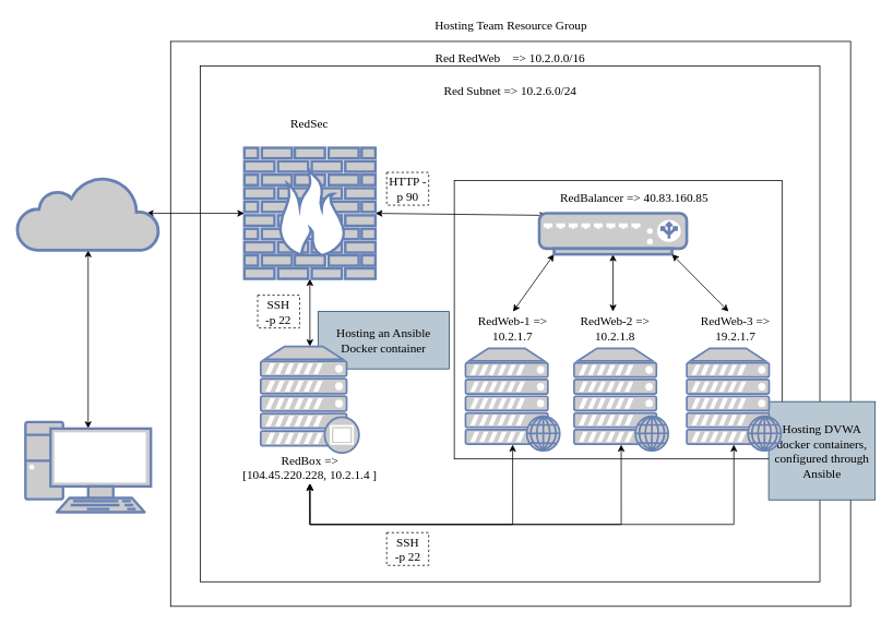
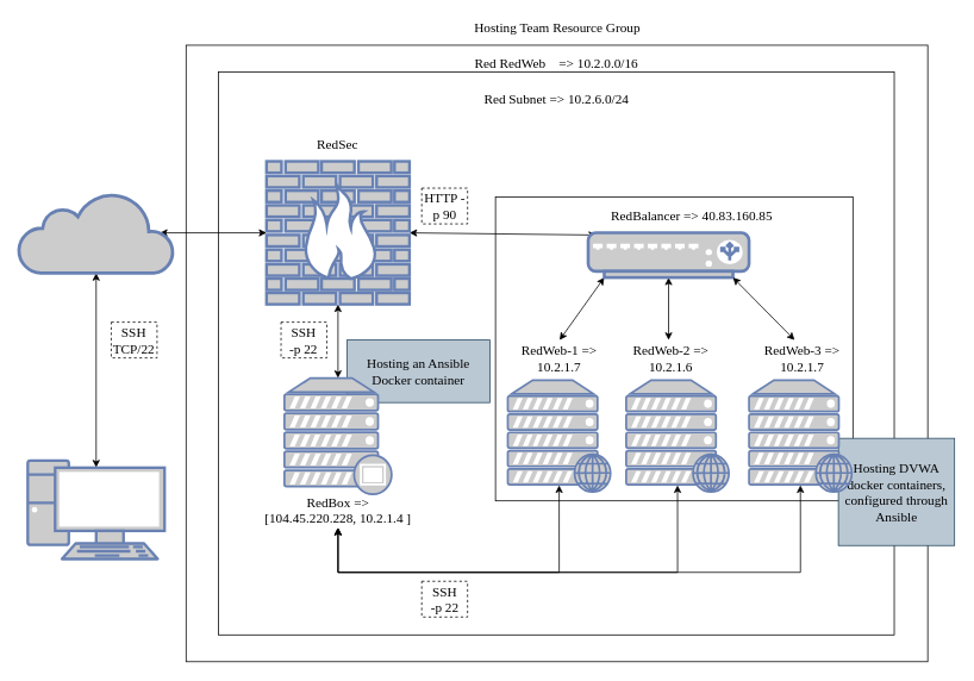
- <mxCell id="24" value="&lt;font face=&quot;Fira Code Retina&quot; data-font-src=&quot;https://fonts.googleapis.com/css?family=Fira+Code+Retina&quot; style=&quot;font-size: 15px&quot;&gt;RedSec&lt;/font&gt;" style="text;html=1;strokeColor=none;fillColor=none;align=center;verticalAlign=middle;whiteSpace=wrap;rounded=0;" parent="1" vertex="1"><mxGeometry x="250.25" y="140" width="255" height="20" as="geometry" /></mxCell>
+ <mxCell id="24" value="&lt;font face=&quot;Fira Code Retina&quot; data-font-src=&quot;https://fonts.googleapis.com/css?family=Fira+Code+Retina&quot; style=&quot;font-size: 15px&quot;&gt;RedSec&lt;/font&gt;" style="text;html=1;strokeColor=none;fillColor=none;align=center;verticalAlign=middle;whiteSpace=wrap;rounded=0;" parent="1" vertex="1"><mxGeometry x="250.25" y="150" width="255" height="20" as="geometry" /></mxCell>
+ <mxCell id="37" value="SSH&lt;br&gt;TCP/22" style="text;html=1;fillColor=none;align=center;verticalAlign=middle;whiteSpace=wrap;rounded=0;fontSize=15;fontFamily=Fira Code Retina;fontSource=https%3A%2F%2Ffonts.googleapis.com%2Fcss%3Ffamily%3DFira%2BCode%2BRetina;strokeColor=#000000;dashed=1;" parent="1" vertex="1"><mxGeometry x="124" y="360" width="51.25" height="40" as="geometry" /></mxCell>
- <mxCell id="22" value="&lt;font face=&quot;Fira Code Retina&quot; data-font-src=&quot;https://fonts.googleapis.com/css?family=Fira+Code+Retina&quot; style=&quot;font-size: 15px&quot;&gt;RedWeb-2 =&amp;gt;&lt;br&gt;10.2.1.8&lt;br&gt;&lt;/font&gt;" style="text;html=1;strokeColor=none;fillColor=none;align=center;verticalAlign=middle;whiteSpace=wrap;rounded=0;" parent="1" vertex="1"><mxGeometry x="622.75" y="390" width="255" height="20" as="geometry" /></mxCell>
+ <mxCell id="22" value="&lt;font face=&quot;Fira Code Retina&quot; data-font-src=&quot;https://fonts.googleapis.com/css?family=Fira+Code+Retina&quot; style=&quot;font-size: 15px&quot;&gt;RedWeb-2 =&amp;gt;&lt;br&gt;10.2.1.6&lt;br&gt;&lt;/font&gt;" style="text;html=1;strokeColor=none;fillColor=none;align=center;verticalAlign=middle;whiteSpace=wrap;rounded=0;" parent="1" vertex="1"><mxGeometry x="622.75" y="390" width="255" height="20" as="geometry" /></mxCell>
- <mxCell id="23" value="&lt;font face=&quot;Fira Code Retina&quot; data-font-src=&quot;https://fonts.googleapis.com/css?family=Fira+Code+Retina&quot; style=&quot;font-size: 15px&quot;&gt;RedWeb-3 =&amp;gt;&lt;br&gt;19.2.1.7&lt;br&gt;&lt;/font&gt;" style="text;html=1;strokeColor=none;fillColor=none;align=center;verticalAlign=middle;whiteSpace=wrap;rounded=0;" parent="1" vertex="1"><mxGeometry x="770.25" y="390" width="255" height="20" as="geometry" /></mxCell>
+ <mxCell id="23" value="&lt;font face=&quot;Fira Code Retina&quot; data-font-src=&quot;https://fonts.googleapis.com/css?family=Fira+Code+Retina&quot; style=&quot;font-size: 15px&quot;&gt;RedWeb-3 =&amp;gt;&lt;br&gt;10.2.1.7&lt;br&gt;&lt;/font&gt;" style="text;html=1;strokeColor=none;fillColor=none;align=center;verticalAlign=middle;whiteSpace=wrap;rounded=0;" parent="1" vertex="1"><mxGeometry x="770.25" y="390" width="255" height="20" as="geometry" /></mxCell>
